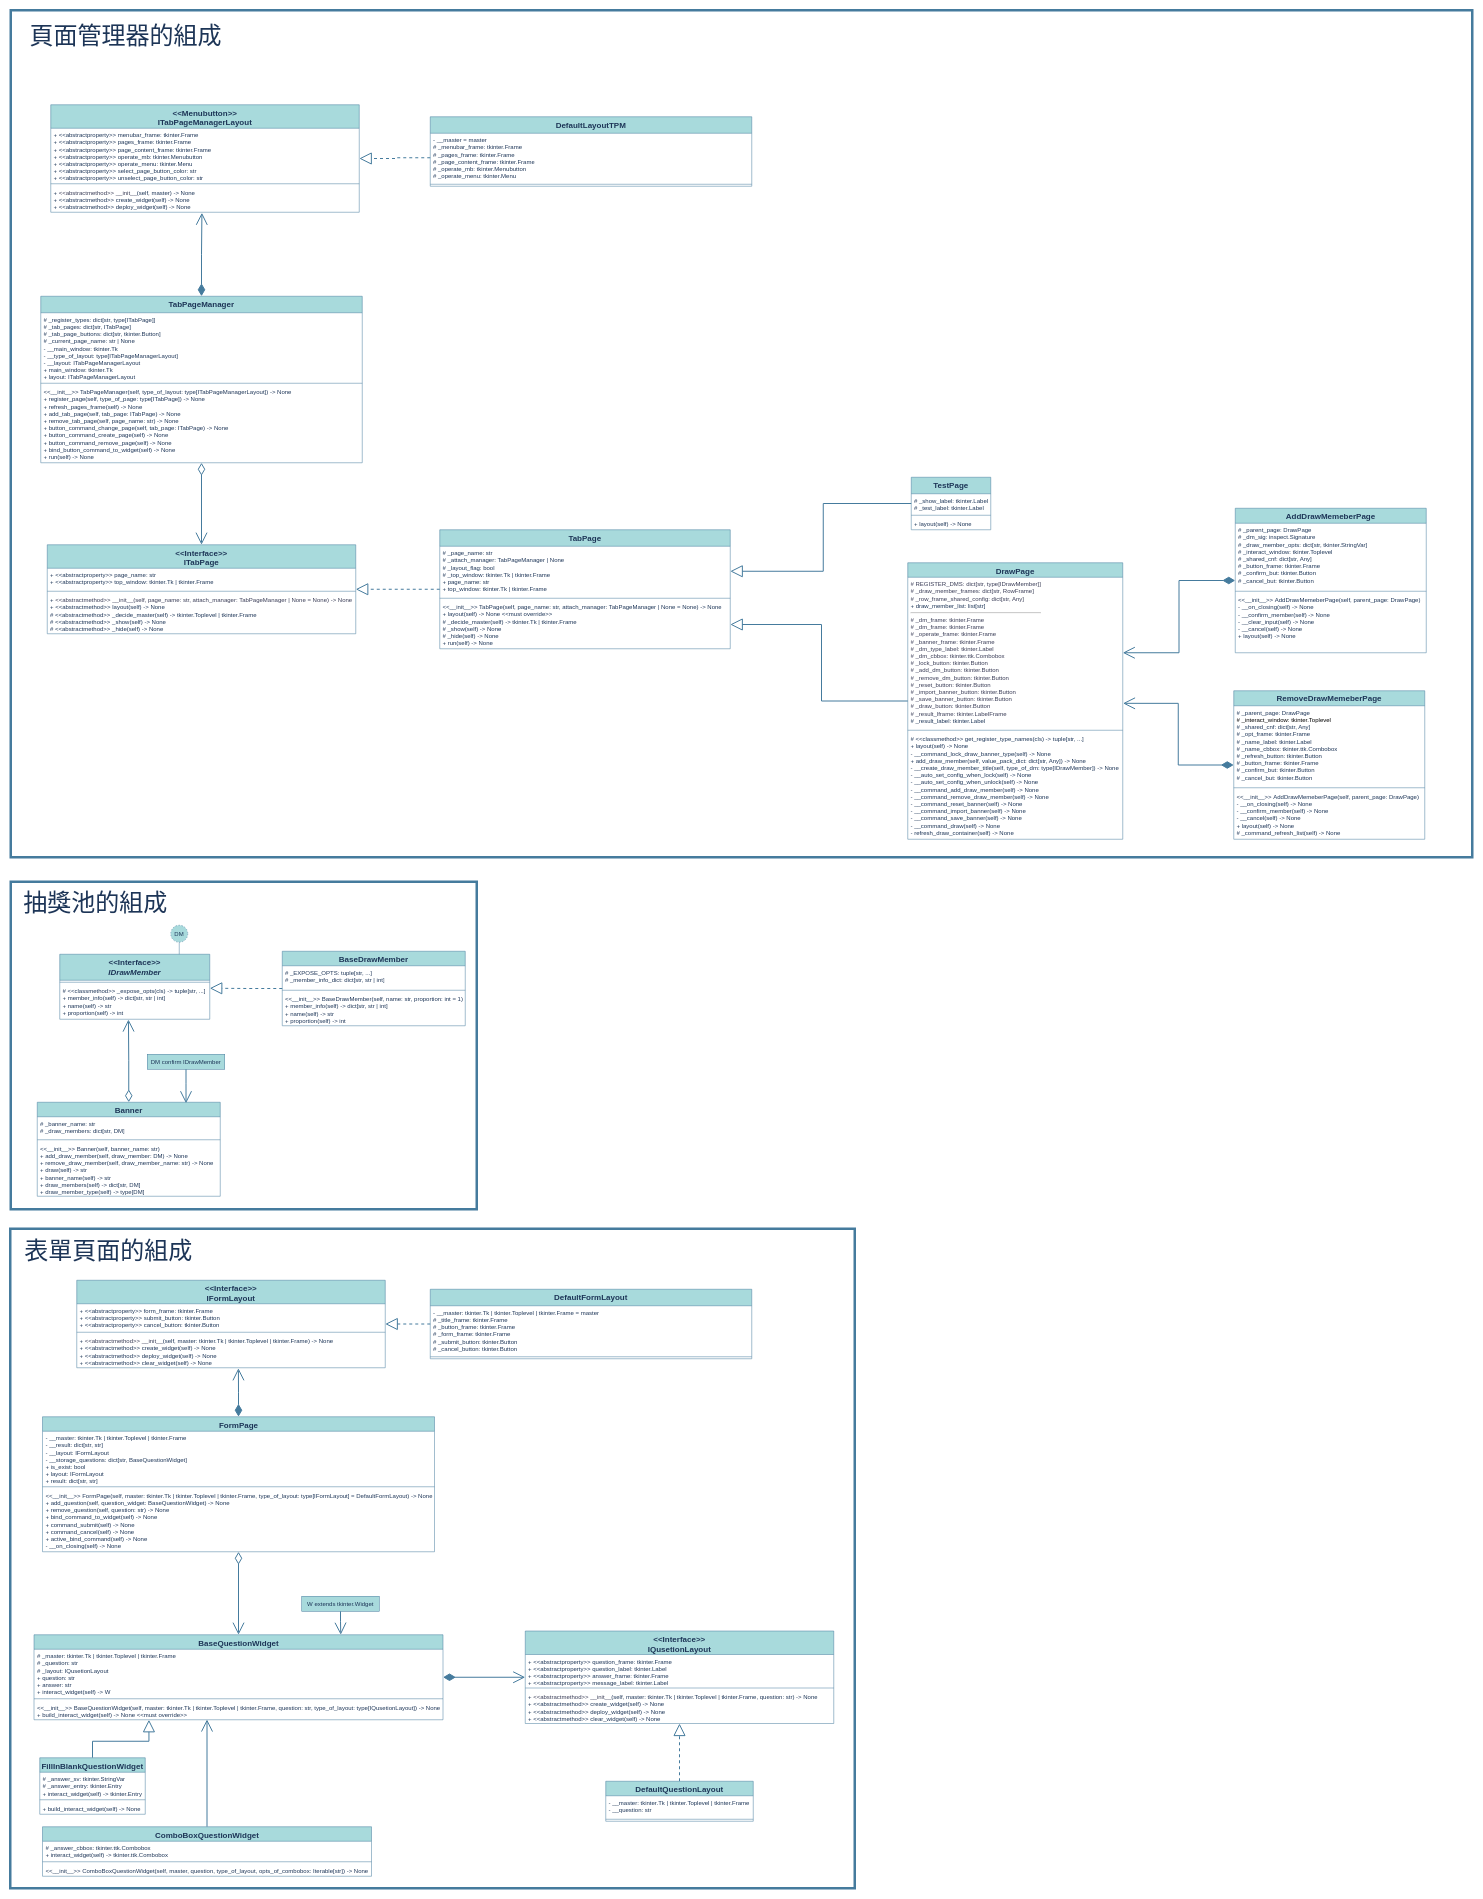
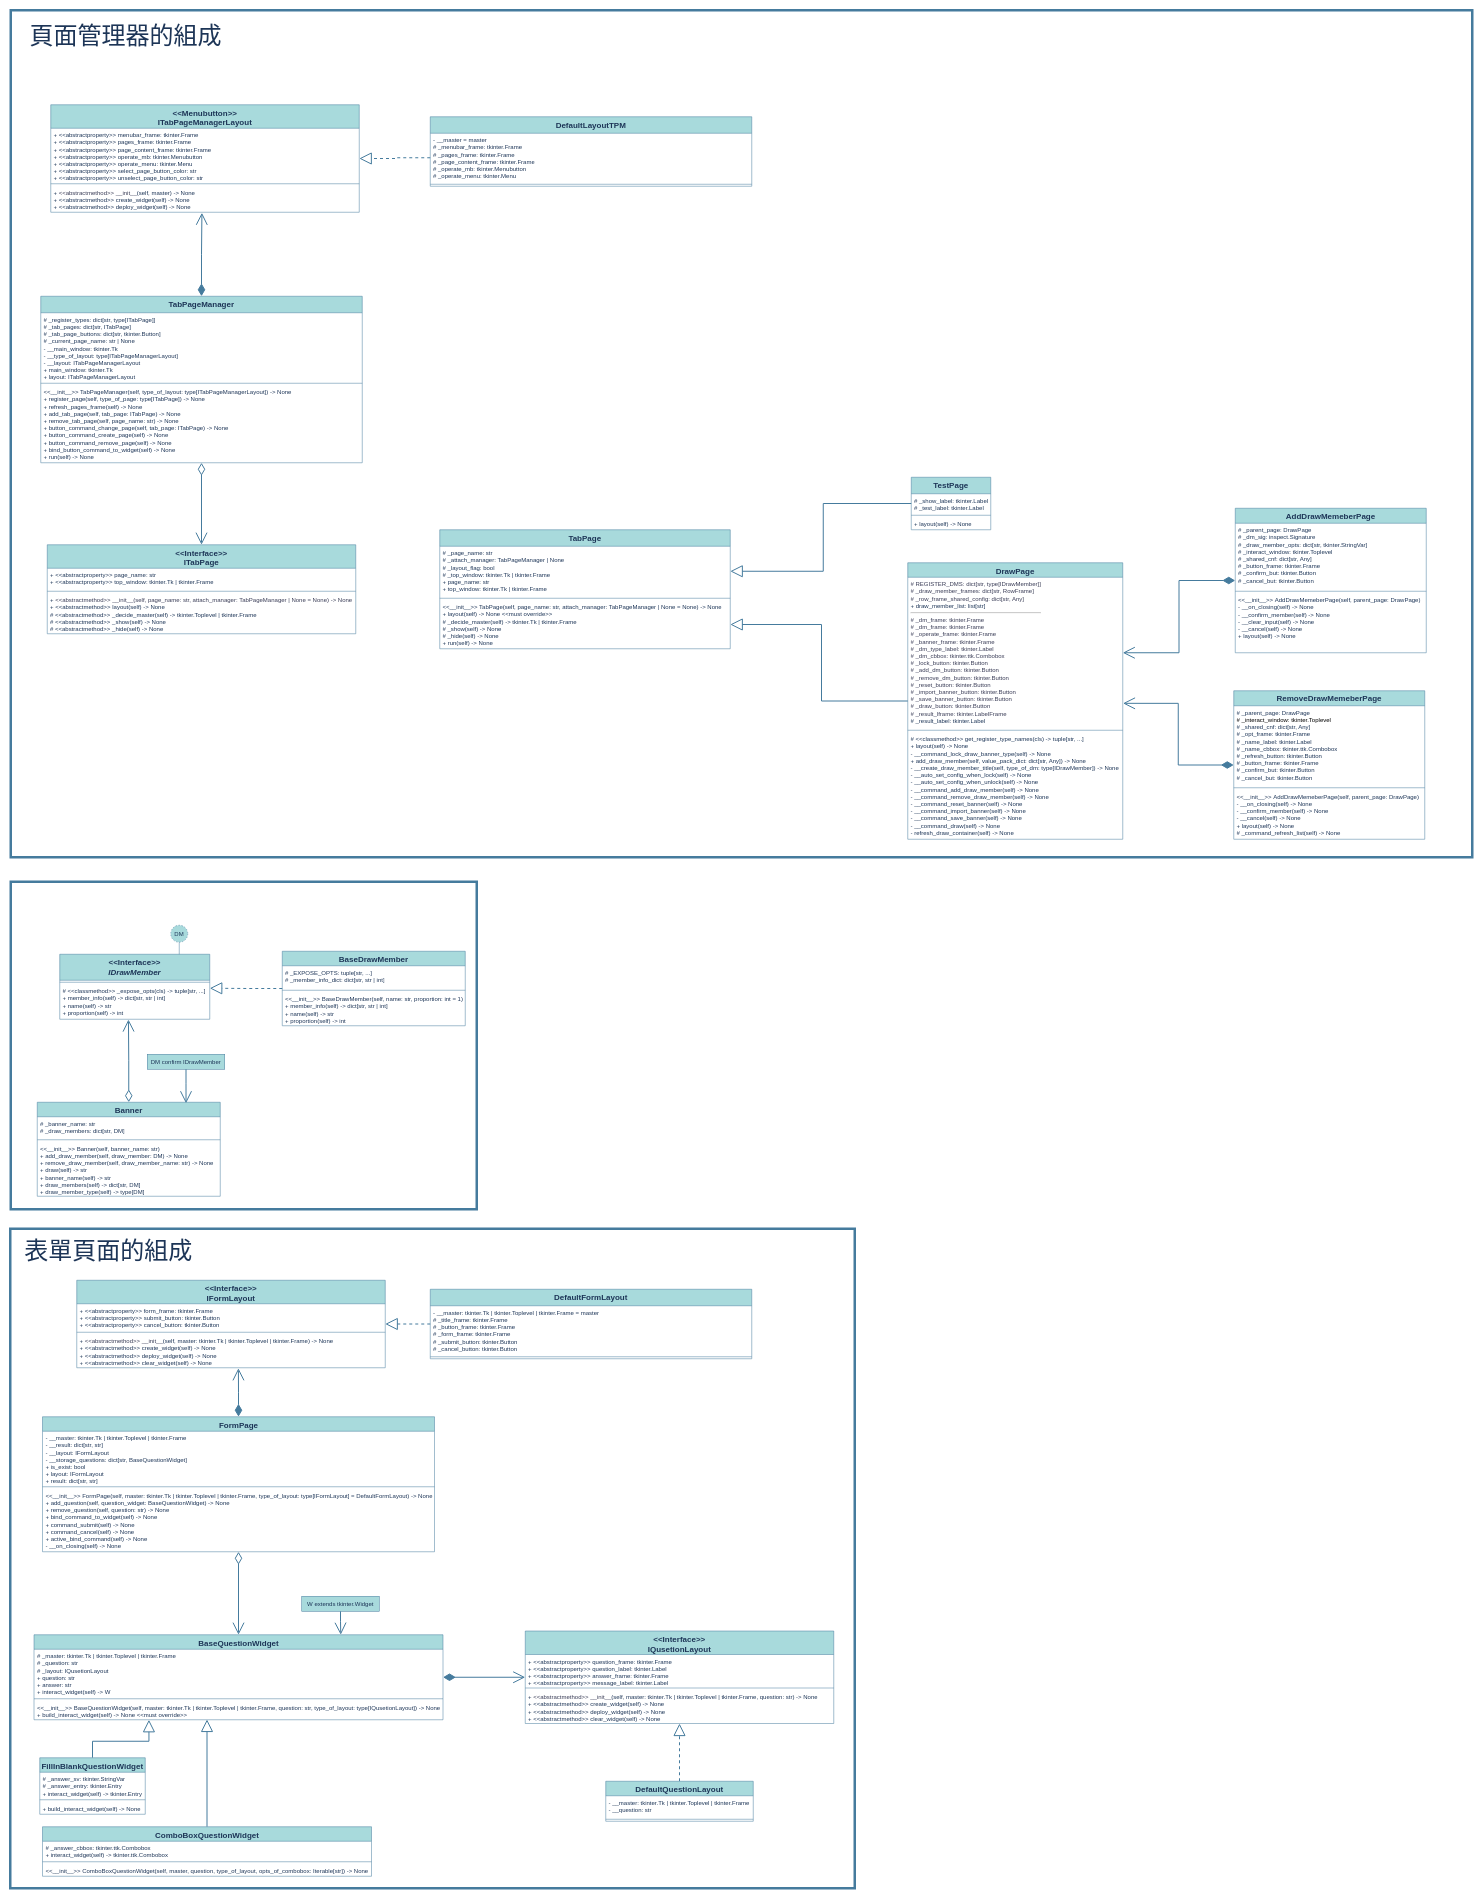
- <mxCell id="31" style="edgeStyle=orthogonalEdgeStyle;rounded=0;orthogonalLoop=1;jettySize=auto;html=1;strokeColor=#457B9D;fontColor=default;fillColor=#A8DADC;startSize=20;endSize=20;strokeWidth=2;endArrow=block;endFill=0;dashed=1;labelBackgroundColor=none;" parent="1" source="32" target="27" edge="1"><mxGeometry relative="1" as="geometry" /></mxCell>
- <mxCell id="68" value="&lt;font style=&quot;font-size: 48px;&quot;&gt;抽獎池的組成&lt;/font&gt;" style="text;strokeColor=none;align=center;fillColor=none;html=1;verticalAlign=middle;whiteSpace=wrap;rounded=0;fontColor=#1D3557;labelBackgroundColor=none;" parent="1" vertex="1"><mxGeometry x="38" y="1776" width="305" height="55" as="geometry" /></mxCell>
- <mxCell id="103" style="edgeStyle=orthogonalEdgeStyle;rounded=0;orthogonalLoop=1;jettySize=auto;html=1;strokeColor=#457B9D;fontColor=#1D3557;fillColor=#A8DADC;entryX=0.423;entryY=0.984;entryDx=0;entryDy=0;entryPerimeter=0;strokeWidth=2;startSize=20;endSize=20;endArrow=open;endFill=0;" edge="1" parent="1" source="104" target="91"><mxGeometry relative="1" as="geometry" /></mxCell>
+ <mxCell id="103" style="edgeStyle=orthogonalEdgeStyle;rounded=0;orthogonalLoop=1;jettySize=auto;html=1;strokeColor=#457B9D;fontColor=#1D3557;fillColor=#A8DADC;entryX=0.423;entryY=0.984;entryDx=0;entryDy=0;entryPerimeter=0;strokeWidth=2;startSize=20;endSize=20;endArrow=block;endFill=0;" edge="1" parent="1" source="104" target="91"><mxGeometry relative="1" as="geometry" /></mxCell>
